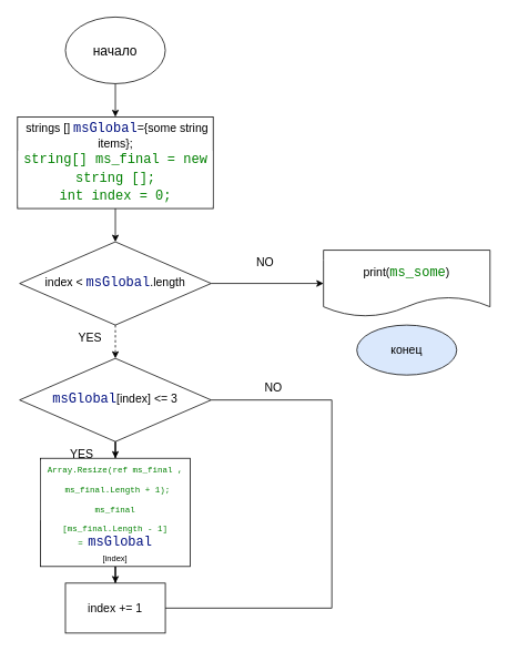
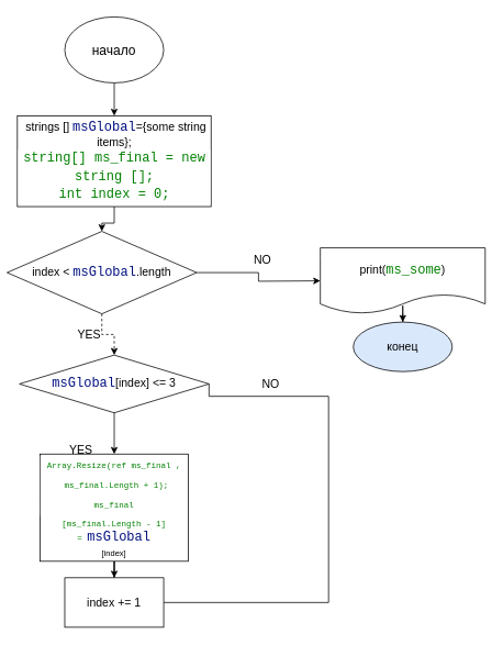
- <mxCell id="8" value="index &amp;lt;&amp;nbsp;&lt;span style=&quot;color: rgb(0, 16, 128); font-family: Consolas, &amp;quot;Courier New&amp;quot;, monospace; font-size: 16px; background-color: rgb(255, 255, 255);&quot;&gt;msGlobal&lt;/span&gt;.length" style="rhombus;whiteSpace=wrap;html=1;fontSize=14;" parent="1" vertex="1"><mxGeometry x="23" y="290" width="230" height="100" as="geometry" /></mxCell>
+ <mxCell id="8" value="index &amp;lt;&amp;nbsp;&lt;span style=&quot;color: rgb(0, 16, 128); font-family: Consolas, &amp;quot;Courier New&amp;quot;, monospace; font-size: 16px; background-color: rgb(255, 255, 255);&quot;&gt;msGlobal&lt;/span&gt;.length" style="rhombus;whiteSpace=wrap;html=1;fontSize=14;" parent="1" vertex="1"><mxGeometry x="8" y="280" width="230" height="100" as="geometry" /></mxCell>
+ <mxCell id="18" value="" style="edgeStyle=orthogonalEdgeStyle;rounded=0;orthogonalLoop=1;jettySize=auto;html=1;fontSize=14;" parent="1" source="19" target="20" edge="1"><mxGeometry relative="1" as="geometry" /></mxCell>
- <mxCell id="11" value="&lt;span style=&quot;color: rgb(0, 16, 128); font-family: Consolas, &amp;quot;Courier New&amp;quot;, monospace; font-size: 16px; background-color: rgb(255, 255, 255);&quot;&gt;msGlobal&lt;/span&gt;[index] &amp;lt;= 3" style="rhombus;whiteSpace=wrap;html=1;fontSize=14;" parent="1" vertex="1"><mxGeometry x="23" y="430" width="230" height="100" as="geometry" /></mxCell>
+ <mxCell id="11" value="&lt;span style=&quot;color: rgb(0, 16, 128); font-family: Consolas, &amp;quot;Courier New&amp;quot;, monospace; font-size: 16px; background-color: rgb(255, 255, 255);&quot;&gt;msGlobal&lt;/span&gt;[index] &amp;lt;= 3" style="rhombus;whiteSpace=wrap;html=1;fontSize=14;" parent="1" vertex="1"><mxGeometry x="23" y="430" width="230" height="70" as="geometry" /></mxCell>
